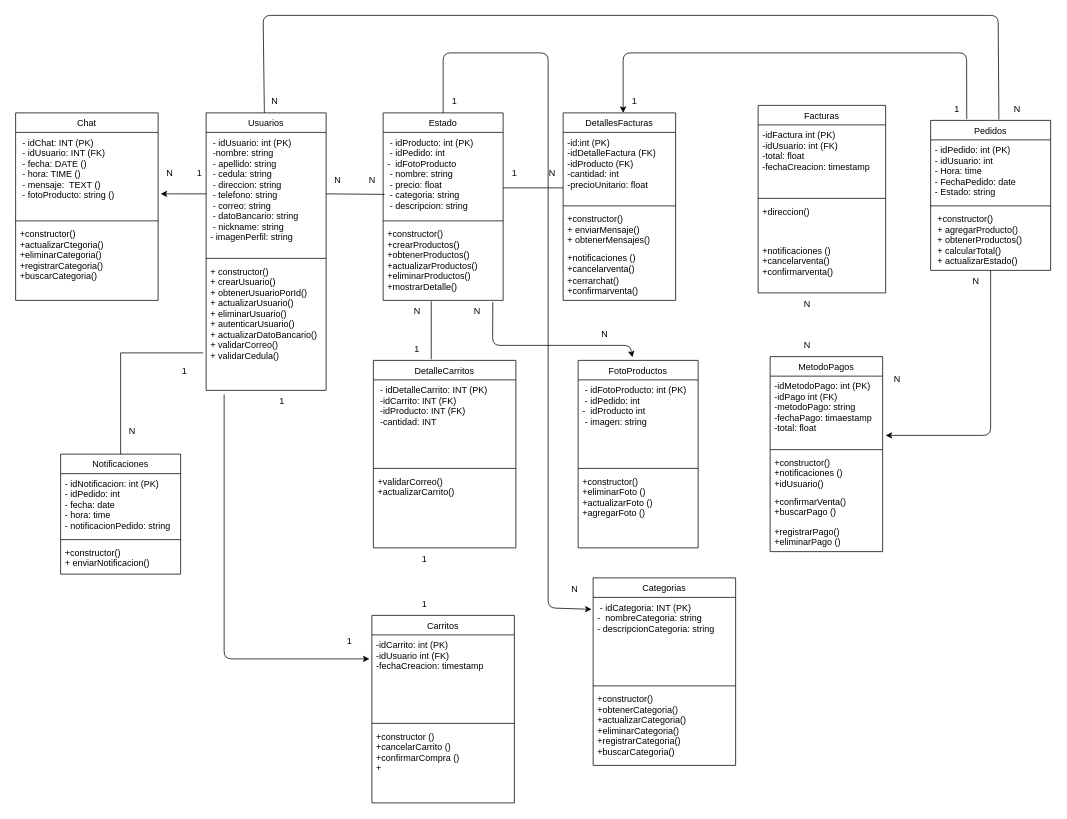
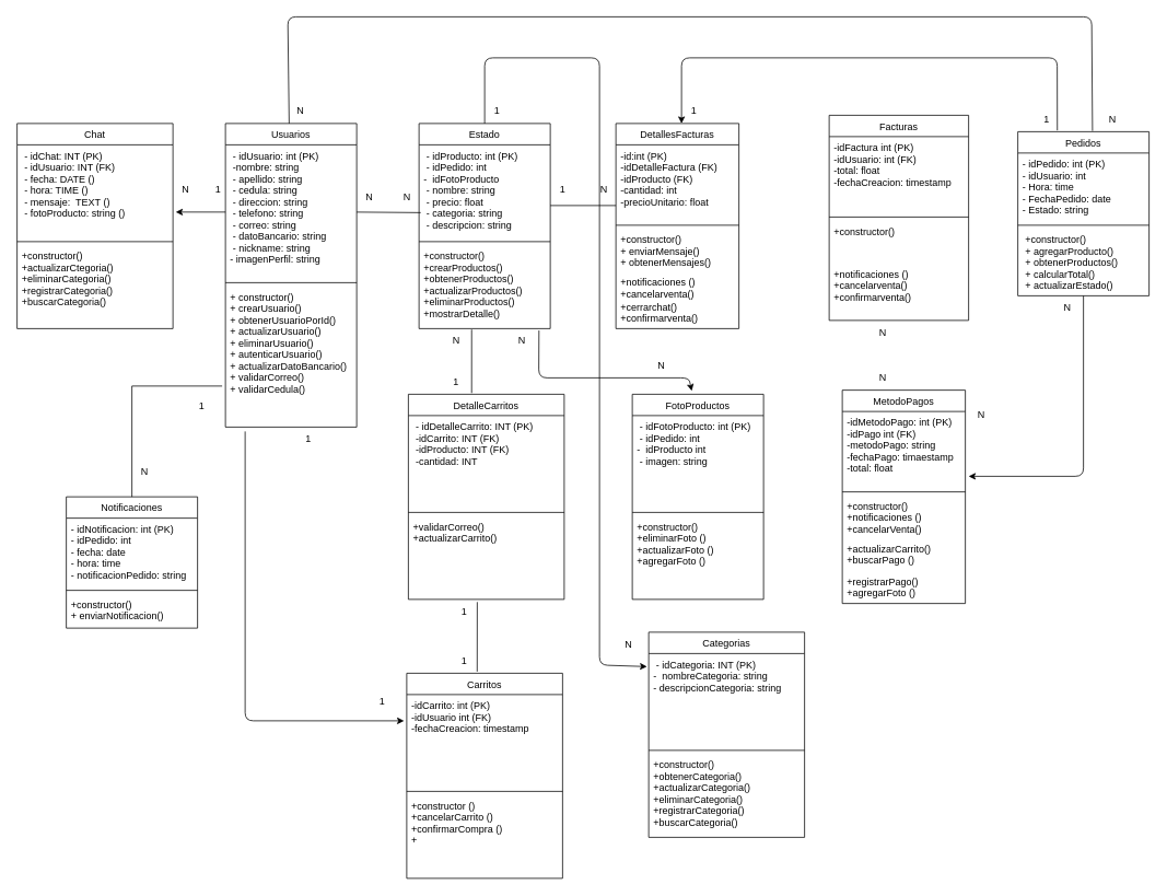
- <mxCell id="10" value="+direccion()" style="text;align=left;verticalAlign=top;spacingLeft=4;spacingRight=4;overflow=hidden;rotatable=0;points=[[0,0.5],[1,0.5]];portConstraint=eastwest;fontSize=12;" parent="7" vertex="1"><mxGeometry y="128" width="170" height="52" as="geometry" /></mxCell>
+ <mxCell id="10" value="+constructor()" style="text;align=left;verticalAlign=top;spacingLeft=4;spacingRight=4;overflow=hidden;rotatable=0;points=[[0,0.5],[1,0.5]];portConstraint=eastwest;fontSize=12;" parent="7" vertex="1"><mxGeometry y="128" width="170" height="52" as="geometry" /></mxCell>
- <mxCell id="36" value="+constructor()&#10;+notificaciones ()&#10;+idUsuario()" style="text;align=left;verticalAlign=top;spacingLeft=4;spacingRight=4;overflow=hidden;rotatable=0;points=[[0,0.5],[1,0.5]];portConstraint=eastwest;fontSize=12;" parent="33" vertex="1"><mxGeometry y="128" width="150" height="52" as="geometry" /></mxCell>
+ <mxCell id="36" value="+constructor()&#10;+notificaciones ()&#10;+cancelarVenta()" style="text;align=left;verticalAlign=top;spacingLeft=4;spacingRight=4;overflow=hidden;rotatable=0;points=[[0,0.5],[1,0.5]];portConstraint=eastwest;fontSize=12;" parent="33" vertex="1"><mxGeometry y="128" width="150" height="52" as="geometry" /></mxCell>
- <mxCell id="37" value="+confirmarVenta()&#10;+buscarPago ()" style="text;align=left;verticalAlign=top;spacingLeft=4;spacingRight=4;overflow=hidden;rotatable=0;points=[[0,0.5],[1,0.5]];portConstraint=eastwest;fontSize=12;" parent="33" vertex="1"><mxGeometry y="180" width="150" height="40" as="geometry" /></mxCell>
+ <mxCell id="37" value="+actualizarCarrito()&#10;+buscarPago ()" style="text;align=left;verticalAlign=top;spacingLeft=4;spacingRight=4;overflow=hidden;rotatable=0;points=[[0,0.5],[1,0.5]];portConstraint=eastwest;fontSize=12;" parent="33" vertex="1"><mxGeometry y="180" width="150" height="40" as="geometry" /></mxCell>
- <mxCell id="38" value="+registrarPago()&#10;+eliminarPago ()" style="text;align=left;verticalAlign=top;spacingLeft=4;spacingRight=4;overflow=hidden;rotatable=0;points=[[0,0.5],[1,0.5]];portConstraint=eastwest;fontSize=12;" parent="33" vertex="1"><mxGeometry y="220" width="150" height="40" as="geometry" /></mxCell>
+ <mxCell id="38" value="+registrarPago()&#10;+agregarFoto ()" style="text;align=left;verticalAlign=top;spacingLeft=4;spacingRight=4;overflow=hidden;rotatable=0;points=[[0,0.5],[1,0.5]];portConstraint=eastwest;fontSize=12;" parent="33" vertex="1"><mxGeometry y="220" width="150" height="40" as="geometry" /></mxCell>
+ <mxCell id="71" value="" style="endArrow=none;html=1;rounded=0;exitX=0.442;exitY=1.032;exitDx=0;exitDy=0;exitPerimeter=0;entryX=0.452;entryY=-0.008;entryDx=0;entryDy=0;entryPerimeter=0;" parent="1" source="54" target="47" edge="1"><mxGeometry relative="1" as="geometry"><mxPoint x="590" y="760" as="sourcePoint" /><mxPoint x="750" y="760" as="targetPoint" /></mxGeometry></mxCell>
